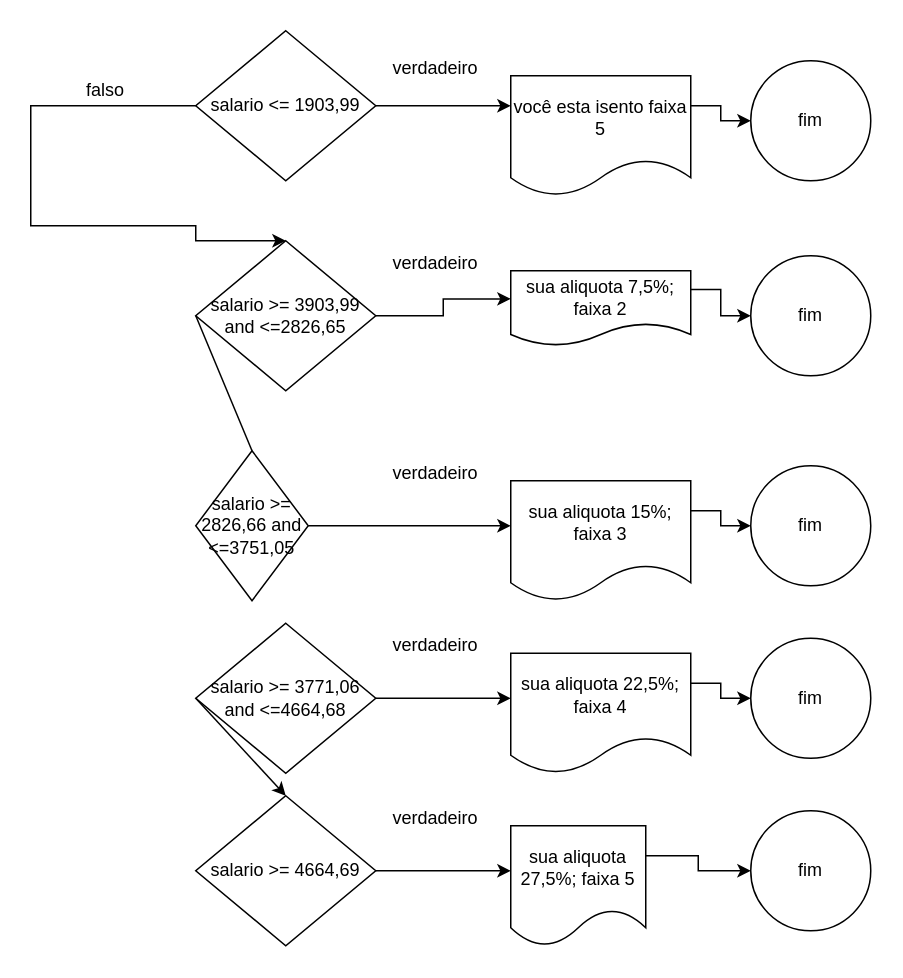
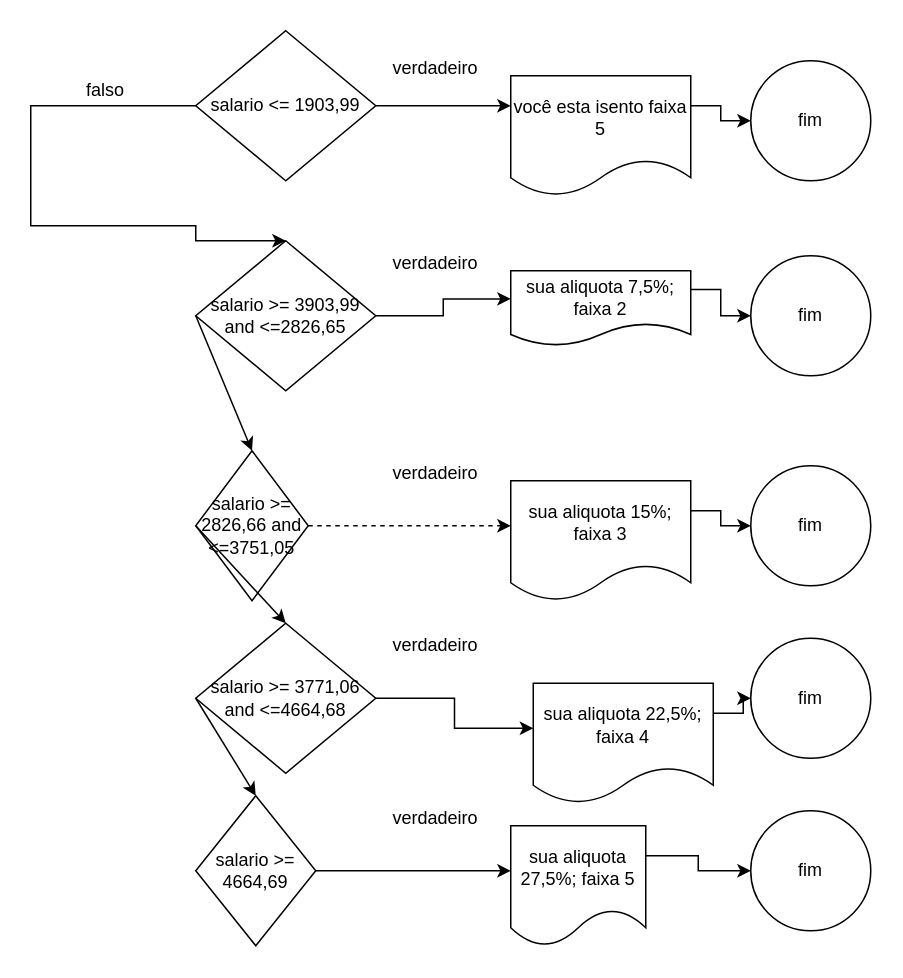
- <mxCell id="34" value="" style="endArrow=none;html=1;rounded=0;exitX=0;exitY=0.5;exitDx=0;exitDy=0;entryX=0.5;entryY=0;entryDx=0;entryDy=0;" edge="1" parent="1" source="8" target="17"><mxGeometry width="50" height="50" relative="1" as="geometry"><mxPoint x="160" y="440" as="sourcePoint" /><mxPoint x="210" y="390" as="targetPoint" /></mxGeometry></mxCell>
+ <mxCell id="34" value="" style="endArrow=classic;html=1;rounded=0;exitX=0;exitY=0.5;exitDx=0;exitDy=0;entryX=0.5;entryY=0;entryDx=0;entryDy=0;" edge="1" parent="1" source="8" target="17"><mxGeometry width="50" height="50" relative="1" as="geometry"><mxPoint x="160" y="440" as="sourcePoint" /><mxPoint x="210" y="390" as="targetPoint" /></mxGeometry></mxCell>
- <mxCell id="16" style="edgeStyle=orthogonalEdgeStyle;rounded=0;orthogonalLoop=1;jettySize=auto;html=1;exitX=1;exitY=0.5;exitDx=0;exitDy=0;entryX=0;entryY=0.375;entryDx=0;entryDy=0;entryPerimeter=0;" edge="1" parent="1" source="17" target="19"><mxGeometry relative="1" as="geometry" /></mxCell>
+ <mxCell id="16" style="edgeStyle=orthogonalEdgeStyle;rounded=0;orthogonalLoop=1;jettySize=auto;html=1;exitX=1;exitY=0.5;exitDx=0;exitDy=0;entryX=0;entryY=0.375;entryDx=0;entryDy=0;entryPerimeter=0;dashed=1;" edge="1" parent="1" source="17" target="19"><mxGeometry relative="1" as="geometry" /></mxCell>
+ <mxCell id="35" value="" style="endArrow=classic;html=1;rounded=0;exitX=0;exitY=0.5;exitDx=0;exitDy=0;entryX=0.5;entryY=0;entryDx=0;entryDy=0;" edge="1" parent="1" source="17" target="23"><mxGeometry width="50" height="50" relative="1" as="geometry"><mxPoint x="110" y="355" as="sourcePoint" /><mxPoint x="170" y="445" as="targetPoint" /></mxGeometry></mxCell>
- <mxCell id="25" value="sua aliquota 22,5%; faixa 4" style="shape=document;whiteSpace=wrap;html=1;boundedLbl=1;" vertex="1" parent="1"><mxGeometry x="340" y="435" width="120" height="80" as="geometry" /></mxCell>
+ <mxCell id="25" value="sua aliquota 22,5%; faixa 4" style="shape=document;whiteSpace=wrap;html=1;boundedLbl=1;" vertex="1" parent="1"><mxGeometry x="355" y="455" width="120" height="80" as="geometry" /></mxCell>
- <mxCell id="29" value="salario &gt;= 4664,69" style="rhombus;whiteSpace=wrap;html=1;" vertex="1" parent="1"><mxGeometry x="130" y="530" width="120" height="100" as="geometry" /></mxCell>
+ <mxCell id="29" value="salario &gt;= 4664,69" style="rhombus;whiteSpace=wrap;html=1;" vertex="1" parent="1"><mxGeometry x="130" y="530" width="80" height="100" as="geometry" /></mxCell>
